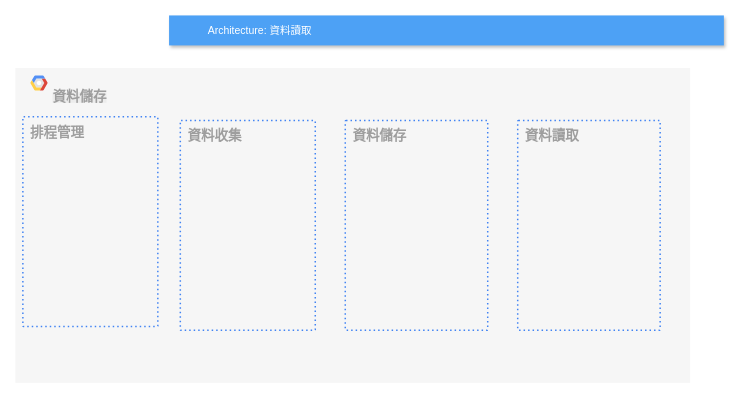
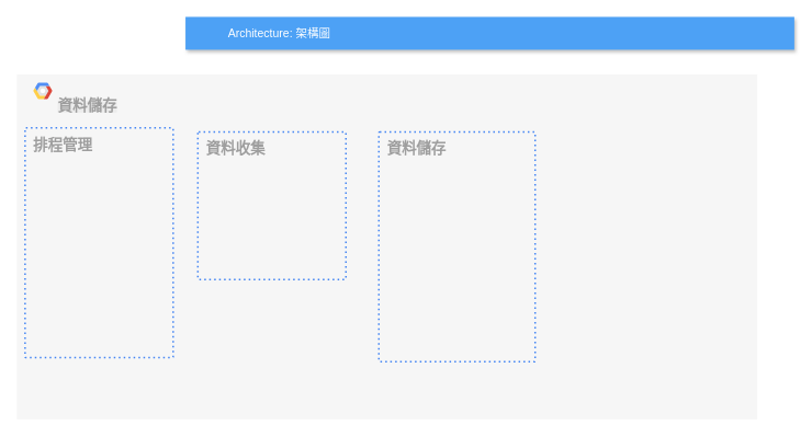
- <mxCell id="8" value="Architecture: 資料讀取" style="fillColor=#4DA1F5;strokeColor=none;shadow=1;gradientColor=none;fontSize=14;align=left;spacingLeft=50;fontColor=#ffffff;html=1;" parent="1" vertex="1"><mxGeometry x="225" y="20" width="740" height="40" as="geometry" /></mxCell>
+ <mxCell id="8" value="Architecture: 架構圖" style="fillColor=#4DA1F5;strokeColor=none;shadow=1;gradientColor=none;fontSize=14;align=left;spacingLeft=50;fontColor=#ffffff;html=1;" parent="1" vertex="1"><mxGeometry x="225" y="20" width="740" height="40" as="geometry" /></mxCell>
- <mxCell id="5" value="&lt;font style=&quot;font-size: 18px;&quot;&gt;&lt;b&gt;資料收集&lt;/b&gt;&lt;/font&gt;" style="rounded=1;absoluteArcSize=1;arcSize=2;html=1;strokeColor=#4284F3;gradientColor=none;shadow=0;dashed=1;fontSize=12;fontColor=#9E9E9E;align=left;verticalAlign=top;spacing=10;spacingTop=-4;fillColor=none;dashPattern=1 2;strokeWidth=2;" vertex="1" parent="2"><mxGeometry x="220" y="70" width="180" height="280" as="geometry" /></mxCell>
+ <mxCell id="5" value="&lt;font style=&quot;font-size: 18px;&quot;&gt;&lt;b&gt;資料收集&lt;/b&gt;&lt;/font&gt;" style="rounded=1;absoluteArcSize=1;arcSize=2;html=1;strokeColor=#4284F3;gradientColor=none;shadow=0;dashed=1;fontSize=12;fontColor=#9E9E9E;align=left;verticalAlign=top;spacing=10;spacingTop=-4;fillColor=none;dashPattern=1 2;strokeWidth=2;" vertex="1" parent="2"><mxGeometry x="220" y="70" width="180" height="180" as="geometry" /></mxCell>
- <mxCell id="7" value="&lt;b&gt;&lt;font style=&quot;font-size: 18px;&quot;&gt;資料讀取&lt;/font&gt;&lt;/b&gt;" style="rounded=1;absoluteArcSize=1;arcSize=2;html=1;strokeColor=#4284F3;gradientColor=none;shadow=0;dashed=1;fontSize=12;fontColor=#9E9E9E;align=left;verticalAlign=top;spacing=10;spacingTop=-4;fillColor=none;dashPattern=1 2;strokeWidth=2;" vertex="1" parent="2"><mxGeometry x="670" y="70" width="190" height="280" as="geometry" /></mxCell>
